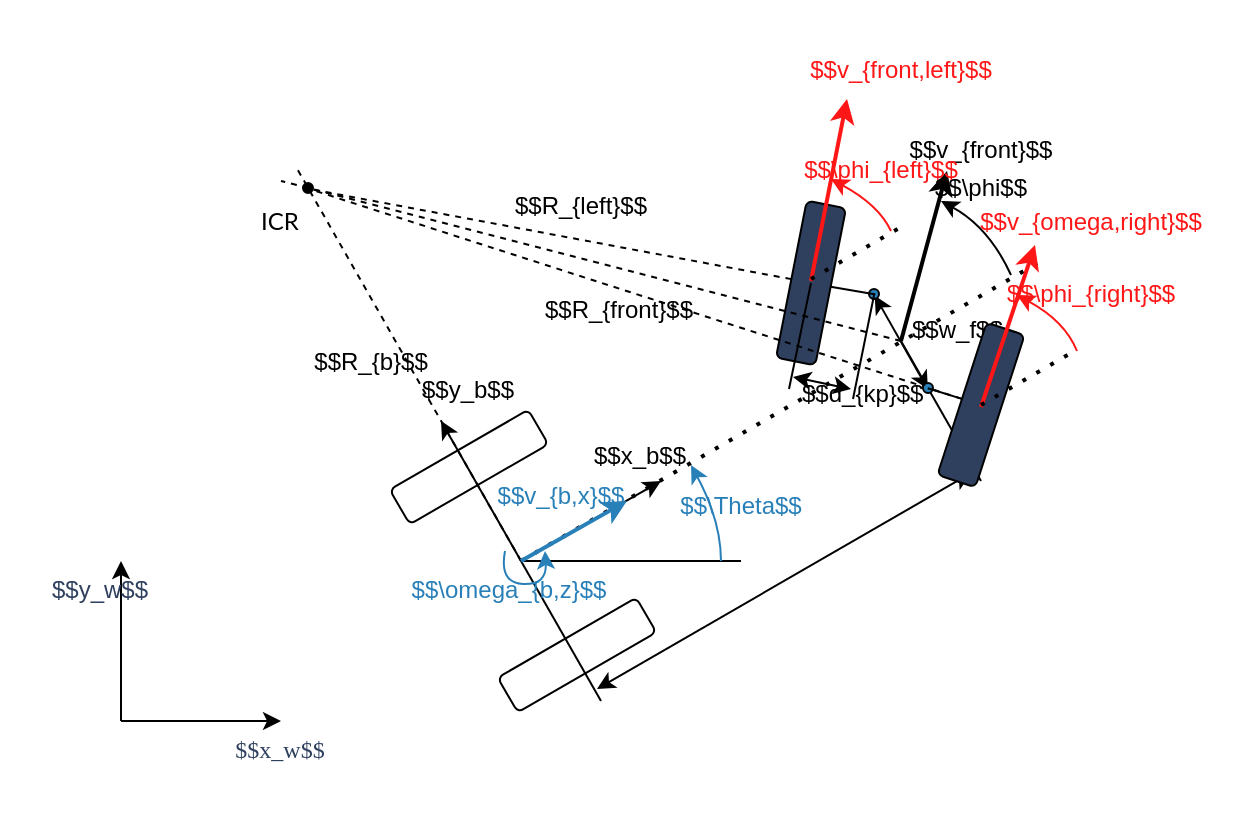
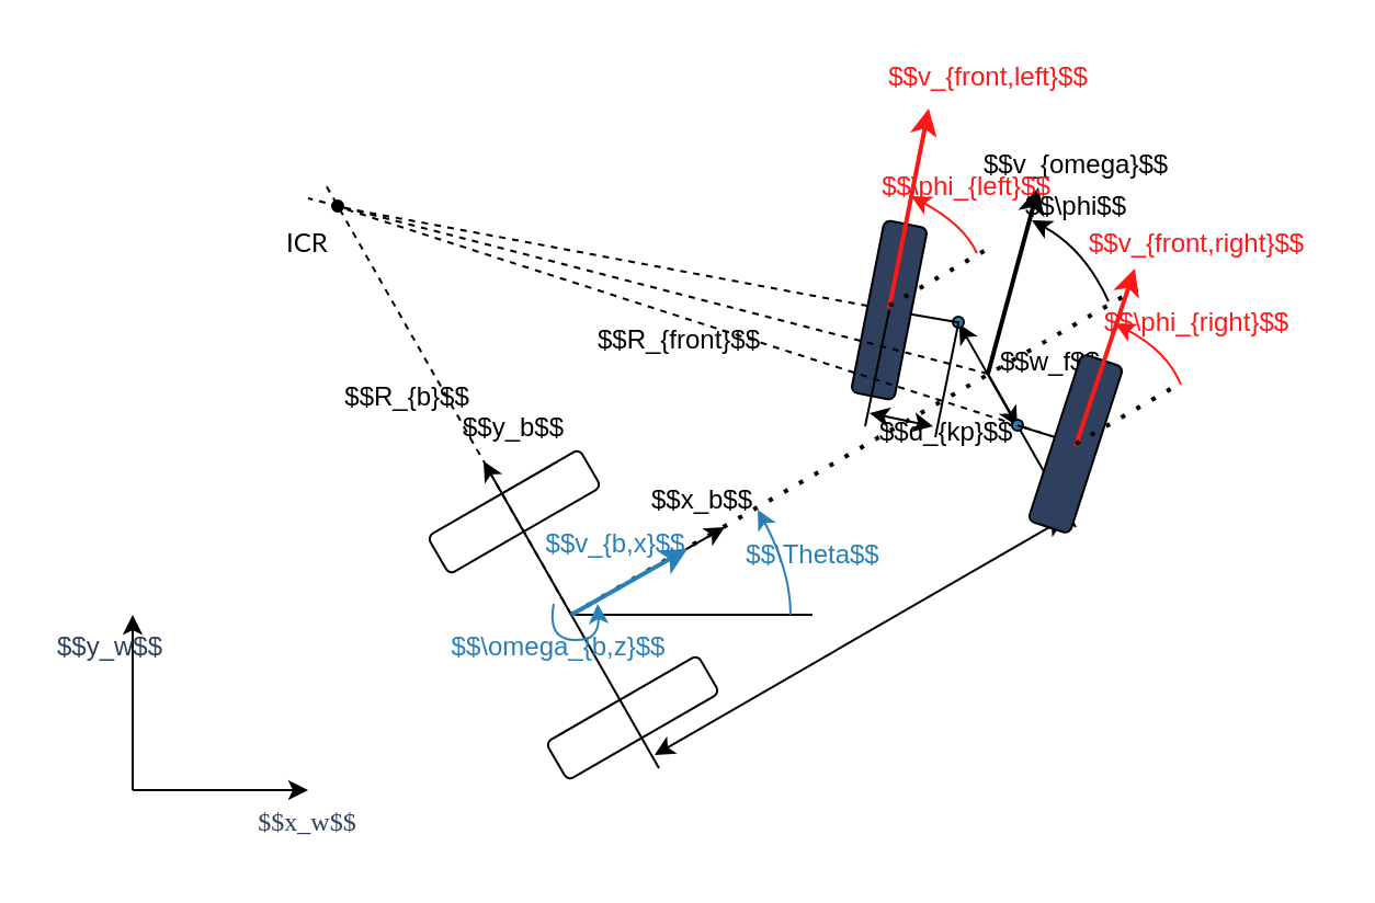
- <mxCell id="40" value="$$v_{front}$$" style="text;html=1;align=center;verticalAlign=middle;resizable=0;points=[];autosize=1;strokeColor=none;fillColor=none;fontColor=#000000;" parent="1" vertex="1"><mxGeometry x="445" y="60" width="90" height="30" as="geometry" /></mxCell>
+ <mxCell id="40" value="$$v_{omega}$$" style="text;html=1;align=center;verticalAlign=middle;resizable=0;points=[];autosize=1;strokeColor=none;fillColor=none;fontColor=#000000;" parent="1" vertex="1"><mxGeometry x="445" y="60" width="90" height="30" as="geometry" /></mxCell>
- <mxCell id="51" value="$$R_{left}$$" style="text;html=1;align=center;verticalAlign=middle;resizable=0;points=[];autosize=1;strokeColor=none;fillColor=none;" parent="1" vertex="1"><mxGeometry x="245" y="88" width="90" height="30" as="geometry" /></mxCell>
- <mxCell id="50" value="$$v_{omega,right}$$" style="text;html=1;align=center;verticalAlign=middle;resizable=0;points=[];autosize=1;strokeColor=none;fillColor=none;fontColor=#FF1717;" parent="1" vertex="1"><mxGeometry x="485" y="96" width="120" height="30" as="geometry" /></mxCell>
+ <mxCell id="50" value="$$v_{front,right}$$" style="text;html=1;align=center;verticalAlign=middle;resizable=0;points=[];autosize=1;strokeColor=none;fillColor=none;fontColor=#FF1717;" parent="1" vertex="1"><mxGeometry x="485" y="96" width="120" height="30" as="geometry" /></mxCell>
